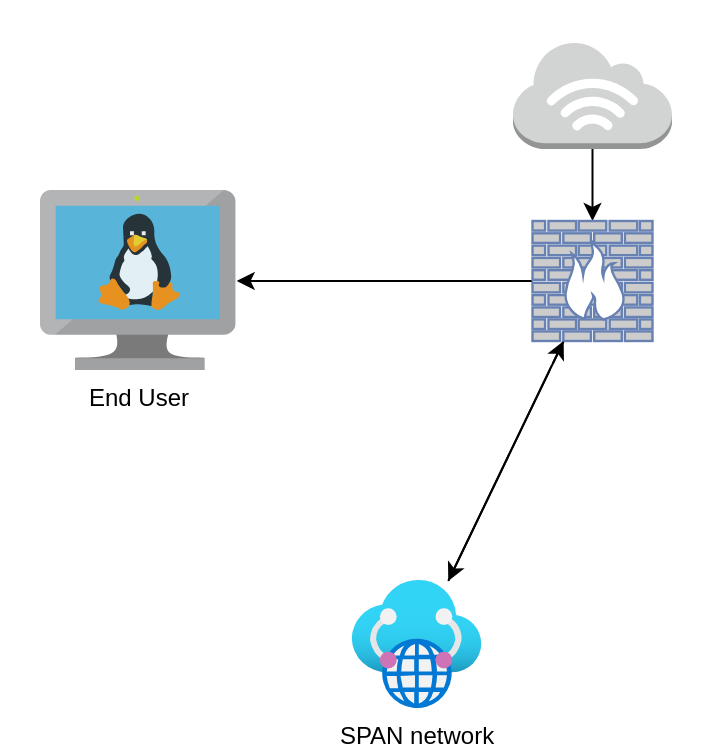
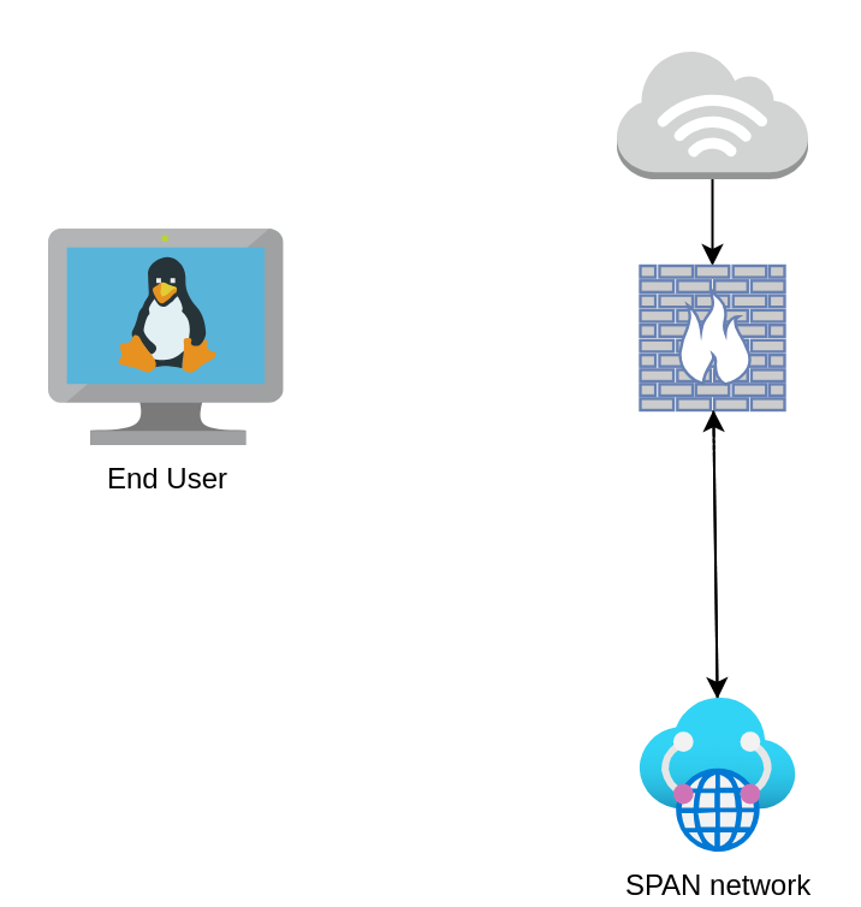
- <mxCell id="5" style="edgeStyle=none;html=1;" edge="1" parent="1" source="6" target="9"><mxGeometry relative="1" as="geometry" /></mxCell>
- <mxCell id="8" value="SPAN network" style="aspect=fixed;html=1;points=[];align=center;image;fontSize=12;image=img/lib/azure2/networking/Virtual_WANs.svg;" vertex="1" parent="1"><mxGeometry x="175.75" y="290" width="65" height="64" as="geometry" /></mxCell>
+ <mxCell id="8" value="SPAN network" style="aspect=fixed;html=1;points=[];align=center;image;fontSize=12;image=img/lib/azure2/networking/Virtual_WANs.svg;" vertex="1" parent="1"><mxGeometry x="265.75" y="290" width="65" height="64" as="geometry" /></mxCell>
